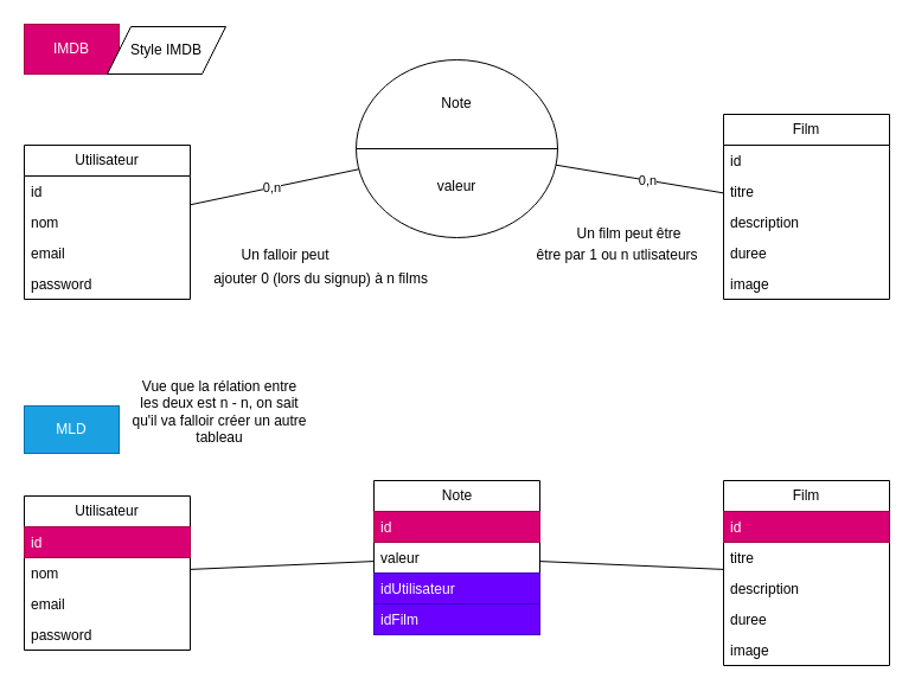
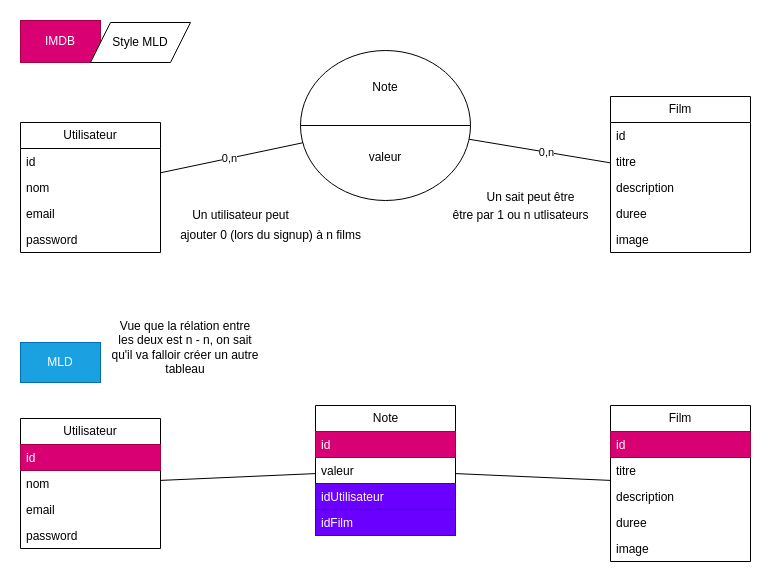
- <mxCell id="23" value="Style IMDB" style="shape=parallelogram;perimeter=parallelogramPerimeter;whiteSpace=wrap;html=1;fixedSize=1;" vertex="1" parent="1"><mxGeometry x="90" y="22" width="100" height="40" as="geometry" /></mxCell>
+ <mxCell id="23" value="Style MLD" style="shape=parallelogram;perimeter=parallelogramPerimeter;whiteSpace=wrap;html=1;fixedSize=1;" vertex="1" parent="1"><mxGeometry x="90" y="22" width="100" height="40" as="geometry" /></mxCell>
- <mxCell id="18" value="Un film peut être" style="text;html=1;align=center;verticalAlign=middle;resizable=0;points=[];autosize=1;strokeColor=none;fillColor=none;" vertex="1" parent="1"><mxGeometry x="475" y="182" width="110" height="30" as="geometry" /></mxCell>
+ <mxCell id="18" value="Un sait peut être" style="text;html=1;align=center;verticalAlign=middle;resizable=0;points=[];autosize=1;strokeColor=none;fillColor=none;" vertex="1" parent="1"><mxGeometry x="475" y="182" width="110" height="30" as="geometry" /></mxCell>
- <mxCell id="20" value="Un falloir peut" style="text;html=1;align=center;verticalAlign=middle;resizable=0;points=[];autosize=1;strokeColor=none;fillColor=none;" vertex="1" parent="1"><mxGeometry x="180" y="200" width="120" height="30" as="geometry" /></mxCell>
+ <mxCell id="20" value="Un utilisateur peut" style="text;html=1;align=center;verticalAlign=middle;resizable=0;points=[];autosize=1;strokeColor=none;fillColor=none;" vertex="1" parent="1"><mxGeometry x="180" y="200" width="120" height="30" as="geometry" /></mxCell>
